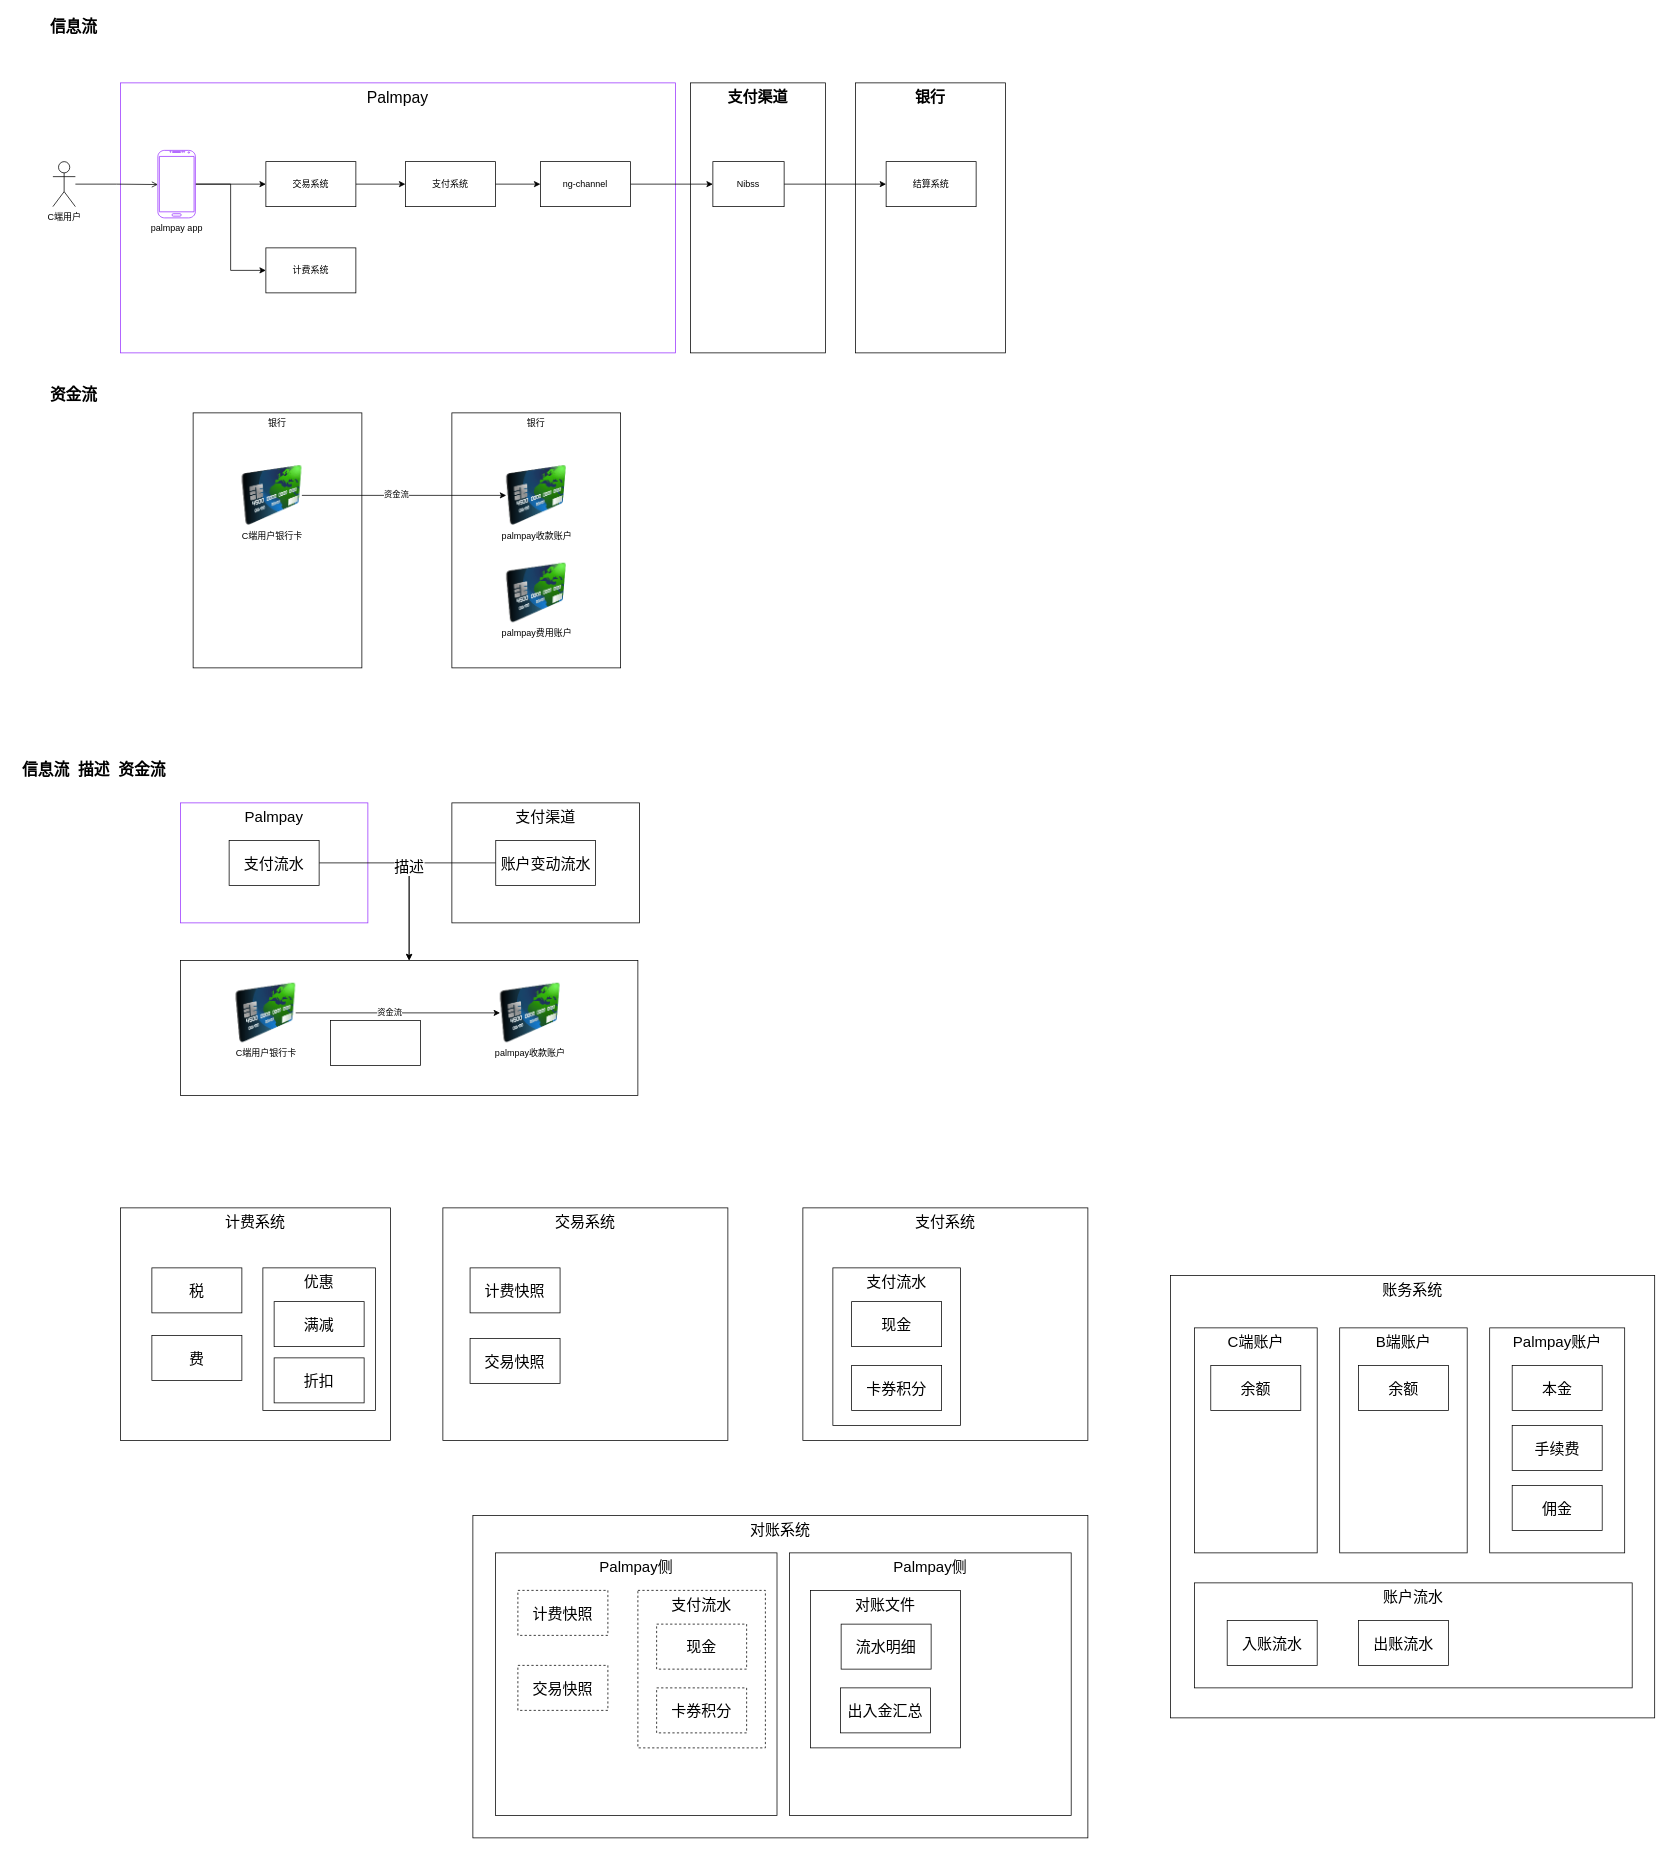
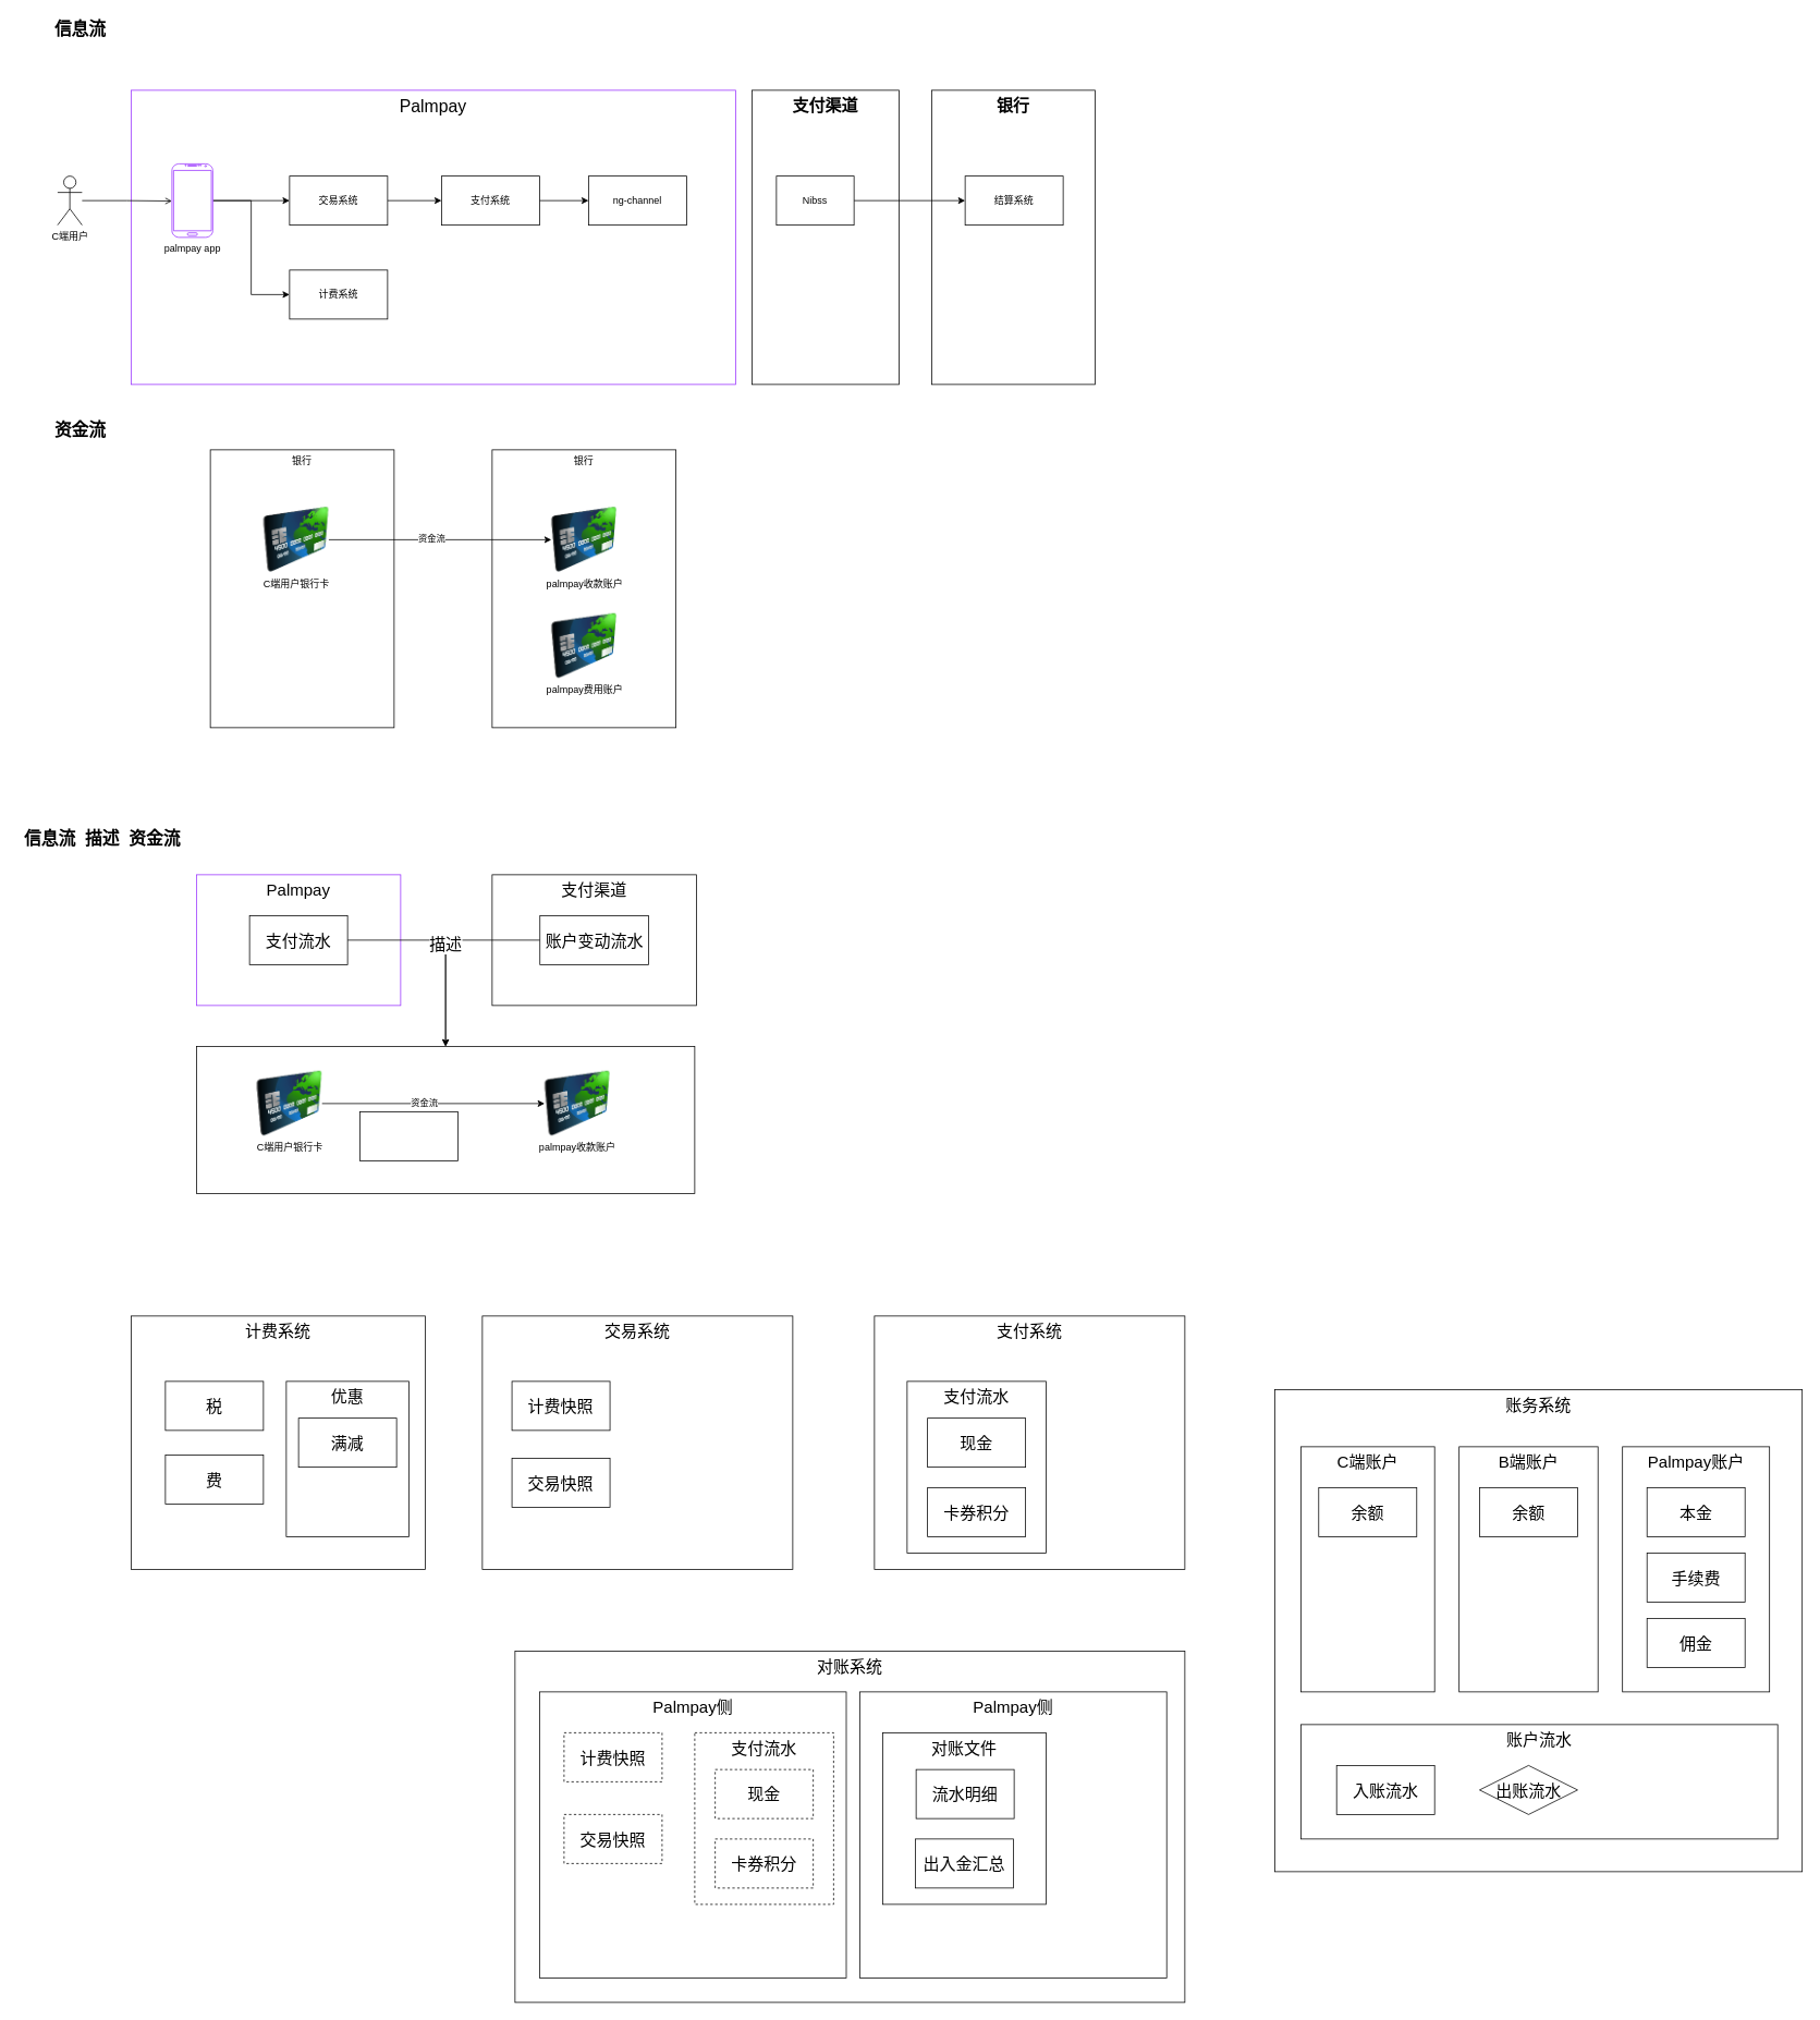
- <mxCell id="17" style="edgeStyle=orthogonalEdgeStyle;rounded=0;orthogonalLoop=1;jettySize=auto;html=1;entryX=0;entryY=0.5;entryDx=0;entryDy=0;" edge="1" parent="1" source="18" target="21"><mxGeometry relative="1" as="geometry" /></mxCell>
- <mxCell id="51" value="折扣" style="rounded=0;whiteSpace=wrap;html=1;strokeColor=#000000;fontSize=20;" vertex="1" parent="1"><mxGeometry x="365" y="1810" width="120" height="60" as="geometry" /></mxCell>
- <mxCell id="70" value="出账流水" style="rounded=0;whiteSpace=wrap;html=1;strokeColor=#000000;fontSize=20;" vertex="1" parent="1"><mxGeometry x="1810.75" y="2160" width="120" height="60" as="geometry" /></mxCell>
+ <mxCell id="70" value="出账流水" style="rhombus;whiteSpace=wrap;html=1;strokeColor=#000000;fontSize=20;" vertex="1" parent="1"><mxGeometry x="1810.75" y="2160" width="120" height="60" as="geometry" /></mxCell>
